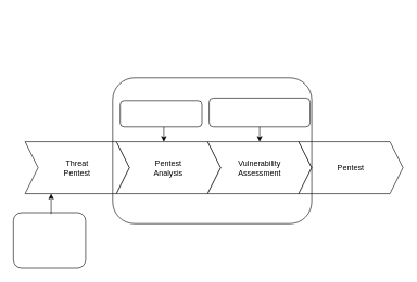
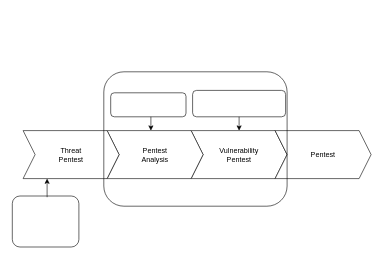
- <mxCell id="2" value="Vulnerability&lt;br&gt;Assessment" style="shape=step;perimeter=stepPerimeter;whiteSpace=wrap;html=1;fixedSize=1;" vertex="1" parent="1"><mxGeometry x="318" y="217" width="160" height="80" as="geometry" /></mxCell>
+ <mxCell id="2" value="Vulnerability&lt;br&gt;Pentest" style="shape=step;perimeter=stepPerimeter;whiteSpace=wrap;html=1;fixedSize=1;" vertex="1" parent="1"><mxGeometry x="318" y="217" width="160" height="80" as="geometry" /></mxCell>
